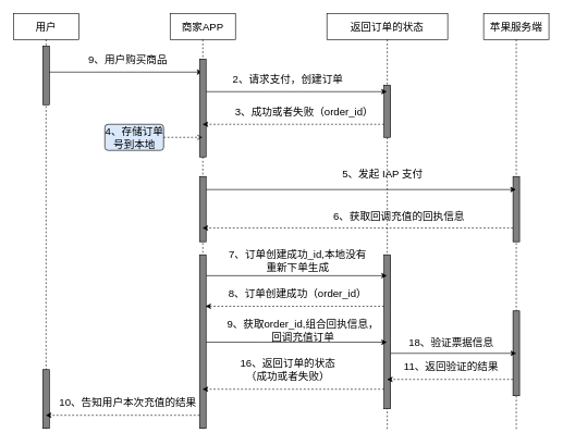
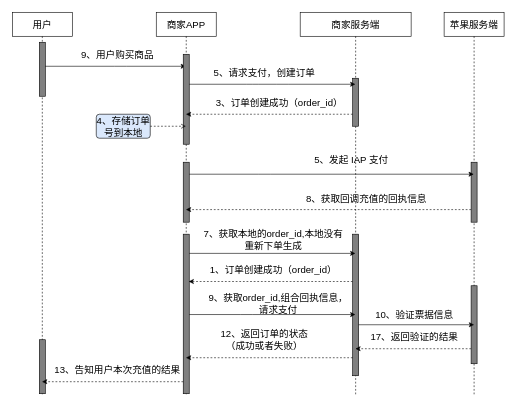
- <mxCell id="8" value="&lt;font style=&quot;font-size: 16px&quot;&gt;返回订单的状态&lt;/font&gt;" style="shape=umlLifeline;perimeter=lifelinePerimeter;whiteSpace=wrap;html=1;container=1;collapsible=0;recursiveResize=0;outlineConnect=0;" vertex="1" parent="1"><mxGeometry x="500" y="20" width="185" height="640" as="geometry" /></mxCell>
+ <mxCell id="8" value="&lt;font style=&quot;font-size: 16px&quot;&gt;商家服务端&lt;/font&gt;" style="shape=umlLifeline;perimeter=lifelinePerimeter;whiteSpace=wrap;html=1;container=1;collapsible=0;recursiveResize=0;outlineConnect=0;" vertex="1" parent="1"><mxGeometry x="500" y="20" width="185" height="640" as="geometry" /></mxCell>
- <mxCell id="16" value="2、请求支付，创建订单" style="text;html=1;align=center;verticalAlign=middle;resizable=0;points=[];autosize=1;strokeColor=none;fillColor=none;fontSize=16;" vertex="1" parent="1"><mxGeometry x="350" y="110" width="180" height="20" as="geometry" /></mxCell>
+ <mxCell id="16" value="5、请求支付，创建订单" style="text;html=1;align=center;verticalAlign=middle;resizable=0;points=[];autosize=1;strokeColor=none;fillColor=none;fontSize=16;" vertex="1" parent="1"><mxGeometry x="350" y="110" width="180" height="20" as="geometry" /></mxCell>
- <mxCell id="22" value="3、成功或者失败（order_id）" style="text;html=1;align=center;verticalAlign=middle;resizable=0;points=[];autosize=1;strokeColor=none;fillColor=none;fontSize=16;" vertex="1" parent="1"><mxGeometry x="350" y="160" width="230" height="20" as="geometry" /></mxCell>
+ <mxCell id="22" value="3、订单创建成功（order_id）" style="text;html=1;align=center;verticalAlign=middle;resizable=0;points=[];autosize=1;strokeColor=none;fillColor=none;fontSize=16;" vertex="1" parent="1"><mxGeometry x="350" y="160" width="230" height="20" as="geometry" /></mxCell>
- <mxCell id="10" value="6、获取回调充值的回执信息" style="text;html=1;align=center;verticalAlign=middle;resizable=0;points=[];autosize=1;strokeColor=none;fillColor=none;fontSize=16;" vertex="1" parent="8"><mxGeometry y="300" width="220" height="20" as="geometry" /></mxCell>
+ <mxCell id="10" value="8、获取回调充值的回执信息" style="text;html=1;align=center;verticalAlign=middle;resizable=0;points=[];autosize=1;strokeColor=none;fillColor=none;fontSize=16;" vertex="1" parent="8"><mxGeometry y="300" width="220" height="20" as="geometry" /></mxCell>
- <mxCell id="23" value="7、订单创建成功_id,本地没有&lt;br&gt;重新下单生成" style="text;html=1;align=center;verticalAlign=middle;resizable=0;points=[];autosize=1;strokeColor=none;fillColor=none;fontSize=16;" vertex="1" parent="1"><mxGeometry x="330" y="380" width="250" height="40" as="geometry" /></mxCell>
+ <mxCell id="23" value="7、获取本地的order_id,本地没有&lt;br&gt;重新下单生成" style="text;html=1;align=center;verticalAlign=middle;resizable=0;points=[];autosize=1;strokeColor=none;fillColor=none;fontSize=16;" vertex="1" parent="1"><mxGeometry x="330" y="380" width="250" height="40" as="geometry" /></mxCell>
- <mxCell id="40" value="8、订单创建成功（order_id）" style="text;html=1;align=center;verticalAlign=middle;resizable=0;points=[];autosize=1;strokeColor=none;fillColor=none;fontSize=16;" vertex="1" parent="1"><mxGeometry x="340" y="440" width="230" height="20" as="geometry" /></mxCell>
+ <mxCell id="40" value="1、订单创建成功（order_id）" style="text;html=1;align=center;verticalAlign=middle;resizable=0;points=[];autosize=1;strokeColor=none;fillColor=none;fontSize=16;" vertex="1" parent="1"><mxGeometry x="340" y="440" width="230" height="20" as="geometry" /></mxCell>
- <mxCell id="38" value="9、获取order_id,组合回执信息，&lt;br&gt;回调充值订单" style="text;html=1;align=center;verticalAlign=middle;resizable=0;points=[];autosize=1;strokeColor=none;fillColor=none;fontSize=16;" vertex="1" parent="1"><mxGeometry x="337.5" y="486" width="250" height="40" as="geometry" /></mxCell>
+ <mxCell id="38" value="9、获取order_id,组合回执信息，&lt;br&gt;请求支付" style="text;html=1;align=center;verticalAlign=middle;resizable=0;points=[];autosize=1;strokeColor=none;fillColor=none;fontSize=16;" vertex="1" parent="1"><mxGeometry x="337.5" y="486" width="250" height="40" as="geometry" /></mxCell>
- <mxCell id="31" value="18、验证票据信息" style="text;html=1;align=center;verticalAlign=middle;resizable=0;points=[];autosize=1;strokeColor=none;fillColor=none;fontSize=16;" vertex="1" parent="1"><mxGeometry x="615" y="514" width="150" height="20" as="geometry" /></mxCell>
+ <mxCell id="31" value="10、验证票据信息" style="text;html=1;align=center;verticalAlign=middle;resizable=0;points=[];autosize=1;strokeColor=none;fillColor=none;fontSize=16;" vertex="1" parent="1"><mxGeometry x="615" y="514" width="150" height="20" as="geometry" /></mxCell>
- <mxCell id="33" value="11、返回验证的结果" style="text;html=1;align=center;verticalAlign=middle;resizable=0;points=[];autosize=1;strokeColor=none;fillColor=none;fontSize=16;" vertex="1" parent="1"><mxGeometry x="610" y="551" width="160" height="20" as="geometry" /></mxCell>
+ <mxCell id="33" value="17、返回验证的结果" style="text;html=1;align=center;verticalAlign=middle;resizable=0;points=[];autosize=1;strokeColor=none;fillColor=none;fontSize=16;" vertex="1" parent="1"><mxGeometry x="610" y="551" width="160" height="20" as="geometry" /></mxCell>
- <mxCell id="35" value="16、返回订单的状态&lt;br&gt;（成功或者失败）" style="text;html=1;align=center;verticalAlign=middle;resizable=0;points=[];autosize=1;strokeColor=none;fillColor=none;fontSize=16;" vertex="1" parent="1"><mxGeometry x="360" y="546" width="160" height="40" as="geometry" /></mxCell>
+ <mxCell id="35" value="12、返回订单的状态&lt;br&gt;（成功或者失败）" style="text;html=1;align=center;verticalAlign=middle;resizable=0;points=[];autosize=1;strokeColor=none;fillColor=none;fontSize=16;" vertex="1" parent="1"><mxGeometry x="360" y="546" width="160" height="40" as="geometry" /></mxCell>
- <mxCell id="37" value="10、告知用户本次充值的结果" style="text;html=1;align=center;verticalAlign=middle;resizable=0;points=[];autosize=1;strokeColor=none;fillColor=none;fontSize=16;" vertex="1" parent="1"><mxGeometry x="80" y="606" width="230" height="20" as="geometry" /></mxCell>
+ <mxCell id="37" value="13、告知用户本次充值的结果" style="text;html=1;align=center;verticalAlign=middle;resizable=0;points=[];autosize=1;strokeColor=none;fillColor=none;fontSize=16;" vertex="1" parent="1"><mxGeometry x="80" y="606" width="230" height="20" as="geometry" /></mxCell>
